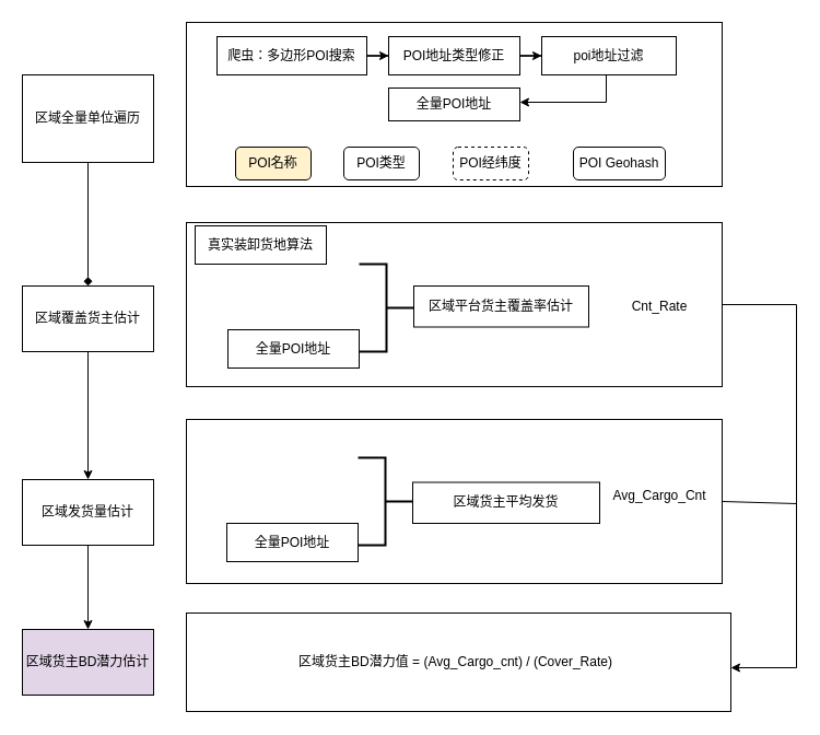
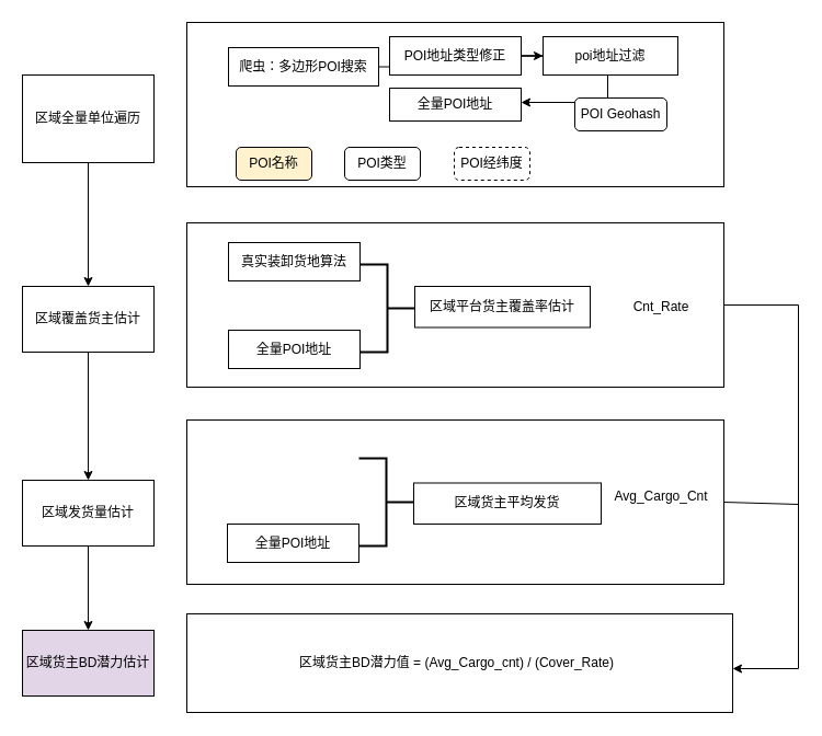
- <mxCell id="10" value="爬虫：多边形POI搜索" style="whiteSpace=wrap;html=1;" vertex="1" parent="1"><mxGeometry x="198" y="33" width="137" height="35" as="geometry" /></mxCell>
+ <mxCell id="10" value="爬虫：多边形POI搜索" style="whiteSpace=wrap;html=1;" vertex="1" parent="1"><mxGeometry x="208" y="43" width="137" height="35" as="geometry" /></mxCell>
- <mxCell id="17" value="POI Geohash" style="rounded=1;whiteSpace=wrap;html=1;" vertex="1" parent="1"><mxGeometry x="524" y="134" width="84" height="30" as="geometry" /></mxCell>
+ <mxCell id="17" value="POI Geohash" style="rounded=1;whiteSpace=wrap;html=1;" vertex="1" parent="1"><mxGeometry x="524" y="89" width="84" height="30" as="geometry" /></mxCell>
- <mxCell id="21" value="真实装卸货地算法" style="whiteSpace=wrap;html=1;" vertex="1" parent="1"><mxGeometry x="178" y="206" width="120" height="35" as="geometry" /></mxCell>
+ <mxCell id="21" value="真实装卸货地算法" style="whiteSpace=wrap;html=1;" vertex="1" parent="1"><mxGeometry x="208" y="221" width="120" height="35" as="geometry" /></mxCell>
- <mxCell id="2" value="" style="edgeStyle=orthogonalEdgeStyle;rounded=0;orthogonalLoop=1;jettySize=auto;html=1;endArrow=diamond;" edge="1" parent="1" source="3" target="5"><mxGeometry relative="1" as="geometry" /></mxCell>
+ <mxCell id="2" value="" style="edgeStyle=orthogonalEdgeStyle;rounded=0;orthogonalLoop=1;jettySize=auto;html=1;" edge="1" parent="1" source="3" target="5"><mxGeometry relative="1" as="geometry" /></mxCell>
